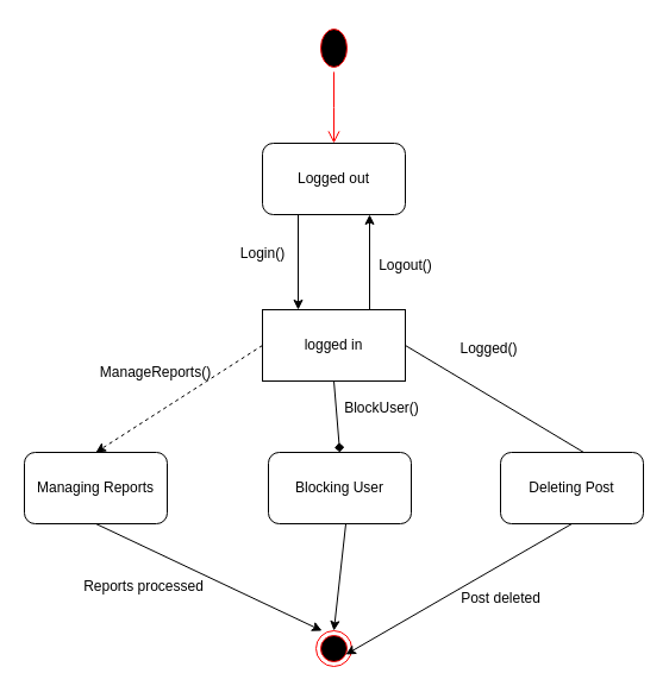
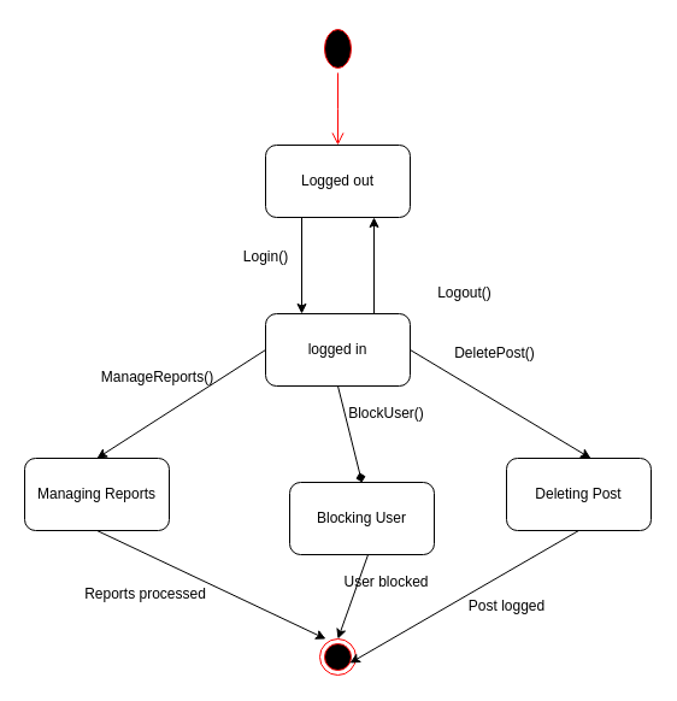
- <mxCell id="9" value="Logout()" style="text;html=1;align=center;verticalAlign=middle;resizable=0;points=[];autosize=1;strokeColor=none;fillColor=none;" vertex="1" parent="1"><mxGeometry x="305" y="208" width="70" height="30" as="geometry" /></mxCell>
+ <mxCell id="9" value="Logout()" style="text;html=1;align=center;verticalAlign=middle;resizable=0;points=[];autosize=1;strokeColor=none;fillColor=none;" vertex="1" parent="1"><mxGeometry x="350" y="228" width="70" height="30" as="geometry" /></mxCell>
- <mxCell id="5" value="logged in" style="whiteSpace=wrap;html=1;rounded=0;" vertex="1" parent="1"><mxGeometry x="220" y="260" width="120" height="60" as="geometry" /></mxCell>
+ <mxCell id="5" value="logged in" style="rounded=1;whiteSpace=wrap;html=1;" vertex="1" parent="1"><mxGeometry x="220" y="260" width="120" height="60" as="geometry" /></mxCell>
- <mxCell id="18" value="Logged()" style="text;html=1;align=center;verticalAlign=middle;resizable=0;points=[];autosize=1;strokeColor=none;fillColor=none;" vertex="1" parent="1"><mxGeometry x="365" y="278" width="90" height="30" as="geometry" /></mxCell>
+ <mxCell id="18" value="DeletePost()" style="text;html=1;align=center;verticalAlign=middle;resizable=0;points=[];autosize=1;strokeColor=none;fillColor=none;" vertex="1" parent="1"><mxGeometry x="365" y="278" width="90" height="30" as="geometry" /></mxCell>
- <mxCell id="13" value="" style="endArrow=classic;html=1;rounded=0;entryX=0.5;entryY=0;entryDx=0;entryDy=0;entryPerimeter=0;exitX=0;exitY=0.5;exitDx=0;exitDy=0;dashed=1;" edge="1" parent="1" source="5" target="10"><mxGeometry width="50" height="50" relative="1" as="geometry"><mxPoint x="270" y="310" as="sourcePoint" /><mxPoint x="320" y="260" as="targetPoint" /></mxGeometry></mxCell>
+ <mxCell id="13" value="" style="endArrow=classic;html=1;rounded=0;entryX=0.5;entryY=0;entryDx=0;entryDy=0;entryPerimeter=0;exitX=0;exitY=0.5;exitDx=0;exitDy=0;" edge="1" parent="1" source="5" target="10"><mxGeometry width="50" height="50" relative="1" as="geometry"><mxPoint x="270" y="310" as="sourcePoint" /><mxPoint x="320" y="260" as="targetPoint" /></mxGeometry></mxCell>
- <mxCell id="17" value="" style="endArrow=none;html=1;rounded=0;entryX=0.583;entryY=0;entryDx=0;entryDy=0;entryPerimeter=0;exitX=1;exitY=0.5;exitDx=0;exitDy=0;" edge="1" parent="1" source="5" target="12"><mxGeometry width="50" height="50" relative="1" as="geometry"><mxPoint x="270" y="310" as="sourcePoint" /><mxPoint x="320" y="260" as="targetPoint" /></mxGeometry></mxCell>
+ <mxCell id="17" value="" style="endArrow=classic;html=1;rounded=0;entryX=0.583;entryY=0;entryDx=0;entryDy=0;entryPerimeter=0;exitX=1;exitY=0.5;exitDx=0;exitDy=0;" edge="1" parent="1" source="5" target="12"><mxGeometry width="50" height="50" relative="1" as="geometry"><mxPoint x="270" y="310" as="sourcePoint" /><mxPoint x="320" y="260" as="targetPoint" /></mxGeometry></mxCell>
- <mxCell id="11" value="Blocking User" style="rounded=1;whiteSpace=wrap;html=1;" vertex="1" parent="1"><mxGeometry x="225" y="380" width="120" height="60" as="geometry" /></mxCell>
+ <mxCell id="11" value="Blocking User" style="rounded=1;whiteSpace=wrap;html=1;" vertex="1" parent="1"><mxGeometry x="240" y="400" width="120" height="60" as="geometry" /></mxCell>
+ <mxCell id="21" value="User blocked" style="text;html=1;align=center;verticalAlign=middle;resizable=0;points=[];autosize=1;strokeColor=none;fillColor=none;" vertex="1" parent="1"><mxGeometry x="275" y="468" width="90" height="30" as="geometry" /></mxCell>
- <mxCell id="23" value="Post deleted" style="text;html=1;align=center;verticalAlign=middle;resizable=0;points=[];autosize=1;strokeColor=none;fillColor=none;" vertex="1" parent="1"><mxGeometry x="375" y="488" width="90" height="30" as="geometry" /></mxCell>
+ <mxCell id="23" value="Post logged" style="text;html=1;align=center;verticalAlign=middle;resizable=0;points=[];autosize=1;strokeColor=none;fillColor=none;" vertex="1" parent="1"><mxGeometry x="375" y="488" width="90" height="30" as="geometry" /></mxCell>
